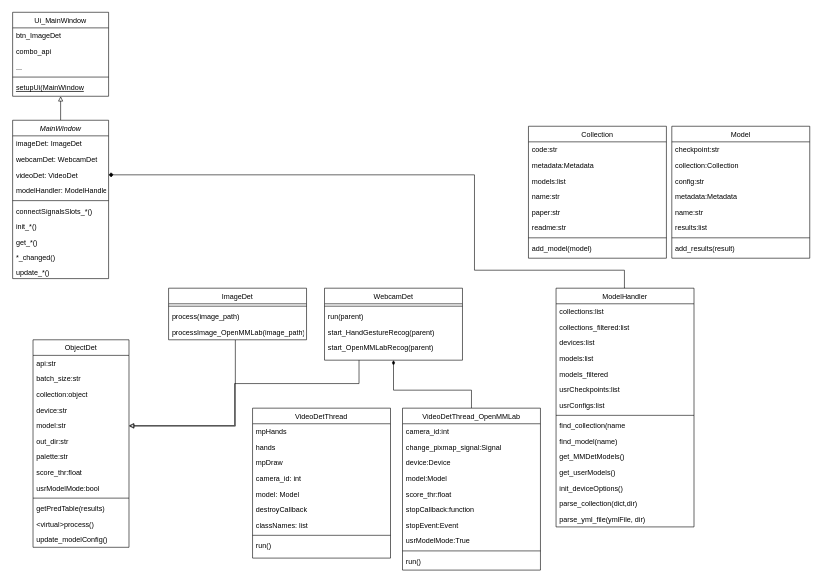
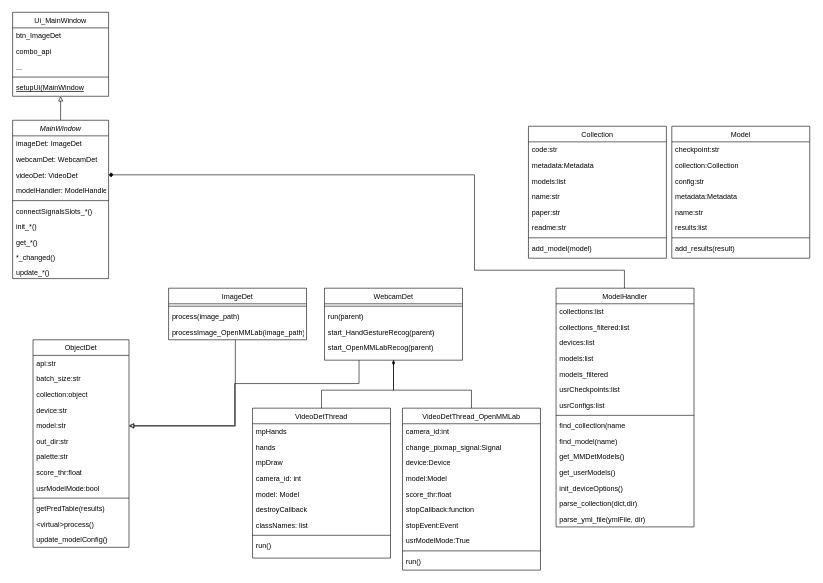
+ <mxCell id="92" style="edgeStyle=orthogonalEdgeStyle;rounded=0;orthogonalLoop=1;jettySize=auto;html=1;exitX=0.5;exitY=0;exitDx=0;exitDy=0;entryX=0.5;entryY=1;entryDx=0;entryDy=0;endArrow=none;endFill=0;" edge="1" parent="1" source="93" target="39"><mxGeometry relative="1" as="geometry"><Array as="points"><mxPoint x="535" y="650" /><mxPoint x="655" y="650" /></Array></mxGeometry></mxCell>
